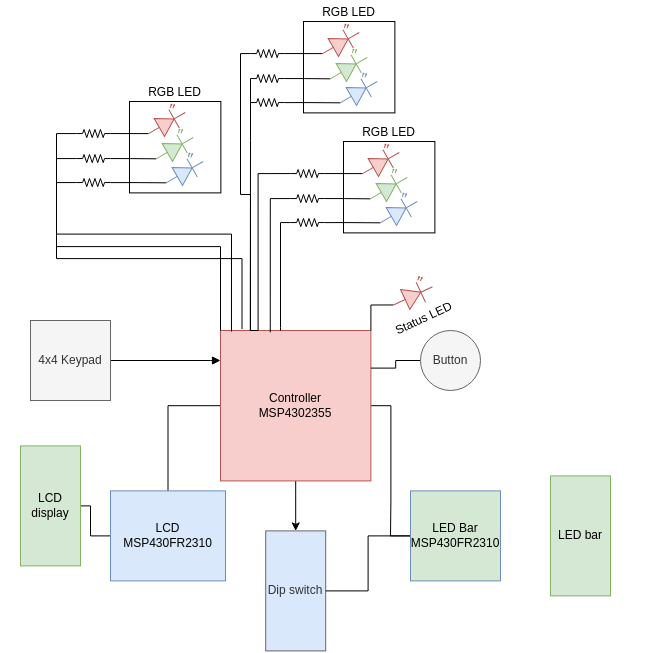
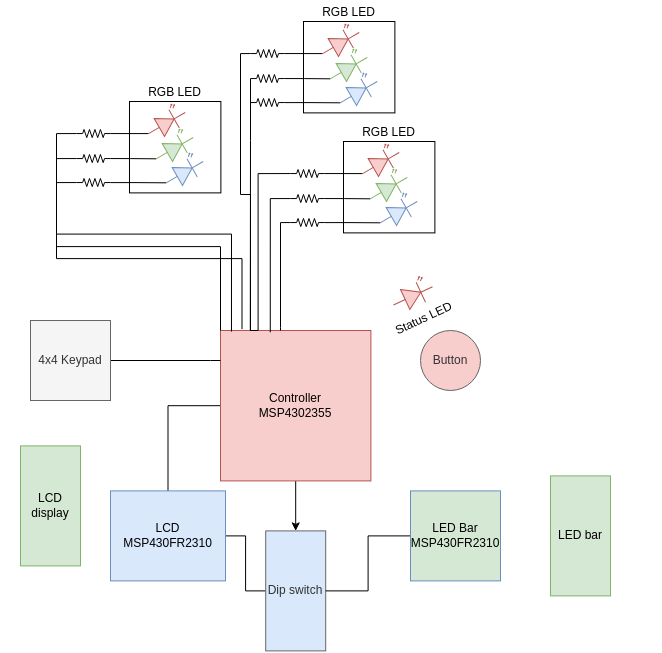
- <mxCell id="17" style="edgeStyle=orthogonalEdgeStyle;rounded=0;orthogonalLoop=1;jettySize=auto;html=1;exitX=0;exitY=0.57;exitDx=0;exitDy=0;exitPerimeter=0;entryX=1;entryY=0;entryDx=0;entryDy=0;endArrow=none;startFill=0;" edge="1" parent="1" source="18" target="5"><mxGeometry relative="1" as="geometry" /></mxCell>
- <mxCell id="14" value="" style="edgeStyle=orthogonalEdgeStyle;rounded=0;orthogonalLoop=1;jettySize=auto;html=1;endArrow=block;startFill=0;" parent="1" source="15" target="5" edge="1"><mxGeometry relative="1" as="geometry"><Array as="points"><mxPoint x="210" y="360" /><mxPoint x="210" y="360" /></Array></mxGeometry></mxCell>
+ <mxCell id="14" value="" style="edgeStyle=orthogonalEdgeStyle;rounded=0;orthogonalLoop=1;jettySize=auto;html=1;endArrow=none;startFill=0;" parent="1" source="15" target="5" edge="1"><mxGeometry relative="1" as="geometry"><Array as="points"><mxPoint x="210" y="360" /><mxPoint x="210" y="360" /></Array></mxGeometry></mxCell>
- <mxCell id="13" value="Button" style="ellipse;whiteSpace=wrap;html=1;aspect=fixed;fillColor=#f5f5f5;fontColor=#333333;strokeColor=#666666;" parent="1" vertex="1"><mxGeometry x="420" y="330" width="60" height="60" as="geometry" /></mxCell>
+ <mxCell id="13" value="Button" style="ellipse;whiteSpace=wrap;html=1;aspect=fixed;fillColor=#f8cecc;fontColor=#333333;strokeColor=#666666;" parent="1" vertex="1"><mxGeometry x="420" y="330" width="60" height="60" as="geometry" /></mxCell>
- <mxCell id="12" value="" style="edgeStyle=orthogonalEdgeStyle;rounded=0;orthogonalLoop=1;jettySize=auto;html=1;entryX=1;entryY=0.25;entryDx=0;entryDy=0;endArrow=none;startFill=0;" parent="1" source="13" target="5" edge="1"><mxGeometry relative="1" as="geometry" /></mxCell>
- <mxCell id="4" style="edgeStyle=orthogonalEdgeStyle;rounded=0;orthogonalLoop=1;jettySize=auto;html=1;exitX=1;exitY=0.5;exitDx=0;exitDy=0;entryX=0;entryY=0.5;entryDx=0;entryDy=0;endArrow=none;startFill=0;" parent="1" source="5" target="11" edge="1"><mxGeometry relative="1" as="geometry" /></mxCell>
- <mxCell id="6" style="edgeStyle=orthogonalEdgeStyle;rounded=0;orthogonalLoop=1;jettySize=auto;html=1;entryX=0.5;entryY=0;entryDx=0;entryDy=0;endArrow=none;startFill=0;" parent="1" source="7" target="16" edge="1"><mxGeometry relative="1" as="geometry"><mxPoint x="90" y="550.4" as="targetPoint" /></mxGeometry></mxCell>
+ <mxCell id="6" style="edgeStyle=orthogonalEdgeStyle;rounded=0;orthogonalLoop=1;jettySize=auto;html=1;endArrow=none;startFill=0;" parent="1" source="7" target="9" edge="1"><mxGeometry relative="1" as="geometry"><mxPoint x="90" y="550.4" as="targetPoint" /></mxGeometry></mxCell>
